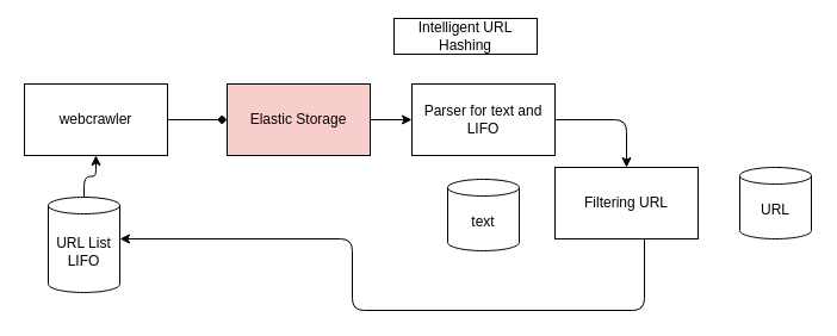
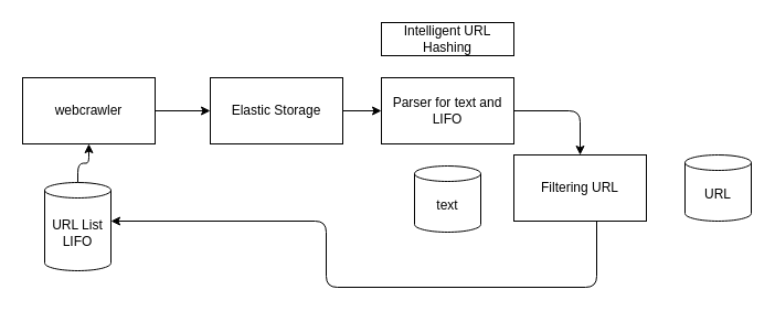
- <mxCell id="8" value="Intelligent URL Hashing" style="rounded=0;whiteSpace=wrap;html=1;" vertex="1" parent="1"><mxGeometry x="330" y="15" width="120" height="30" as="geometry" /></mxCell>
+ <mxCell id="8" value="Intelligent URL Hashing" style="rounded=0;whiteSpace=wrap;html=1;" vertex="1" parent="1"><mxGeometry x="345" y="20" width="120" height="30" as="geometry" /></mxCell>
- <mxCell id="2" style="edgeStyle=orthogonalEdgeStyle;html=1;endArrow=diamond;" edge="1" parent="1" source="3" target="7"><mxGeometry relative="1" as="geometry" /></mxCell>
+ <mxCell id="2" style="edgeStyle=orthogonalEdgeStyle;html=1;" edge="1" parent="1" source="3" target="7"><mxGeometry relative="1" as="geometry" /></mxCell>
- <mxCell id="7" value="Elastic Storage" style="rounded=0;whiteSpace=wrap;html=1;fillColor=#f8cecc;" vertex="1" parent="1"><mxGeometry x="190" y="70" width="120" height="60" as="geometry" /></mxCell>
+ <mxCell id="7" value="Elastic Storage" style="rounded=0;whiteSpace=wrap;html=1;" vertex="1" parent="1"><mxGeometry x="190" y="70" width="120" height="60" as="geometry" /></mxCell>
